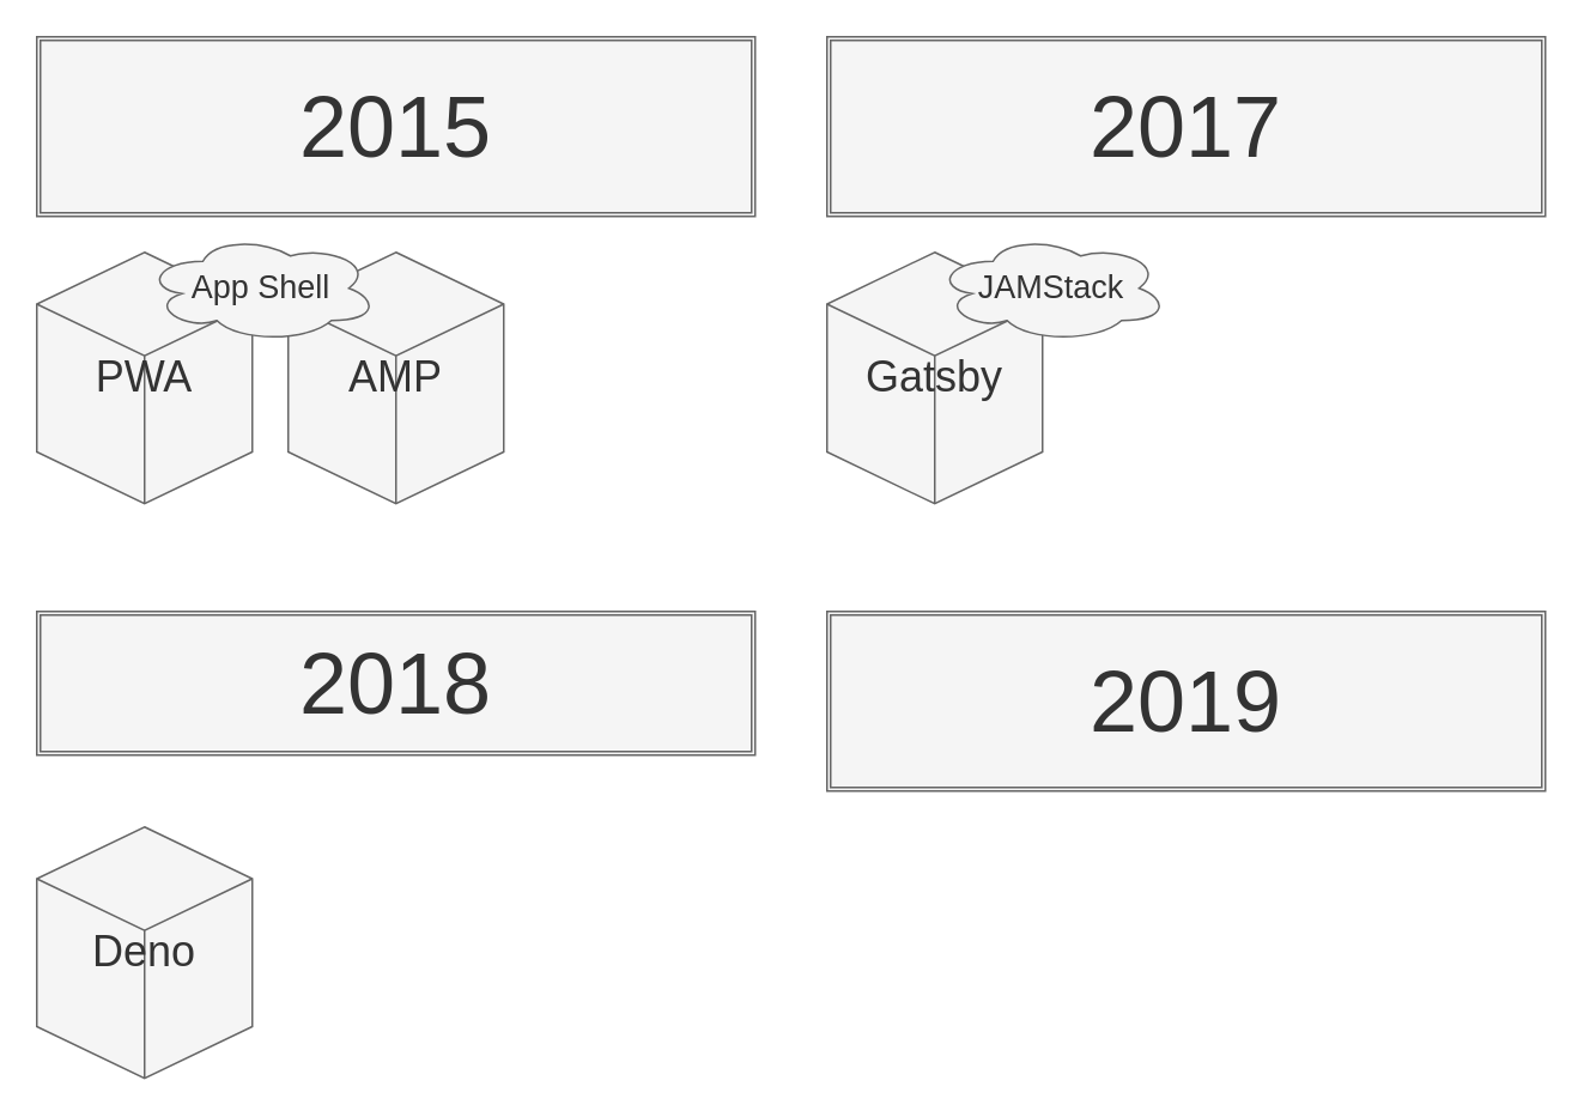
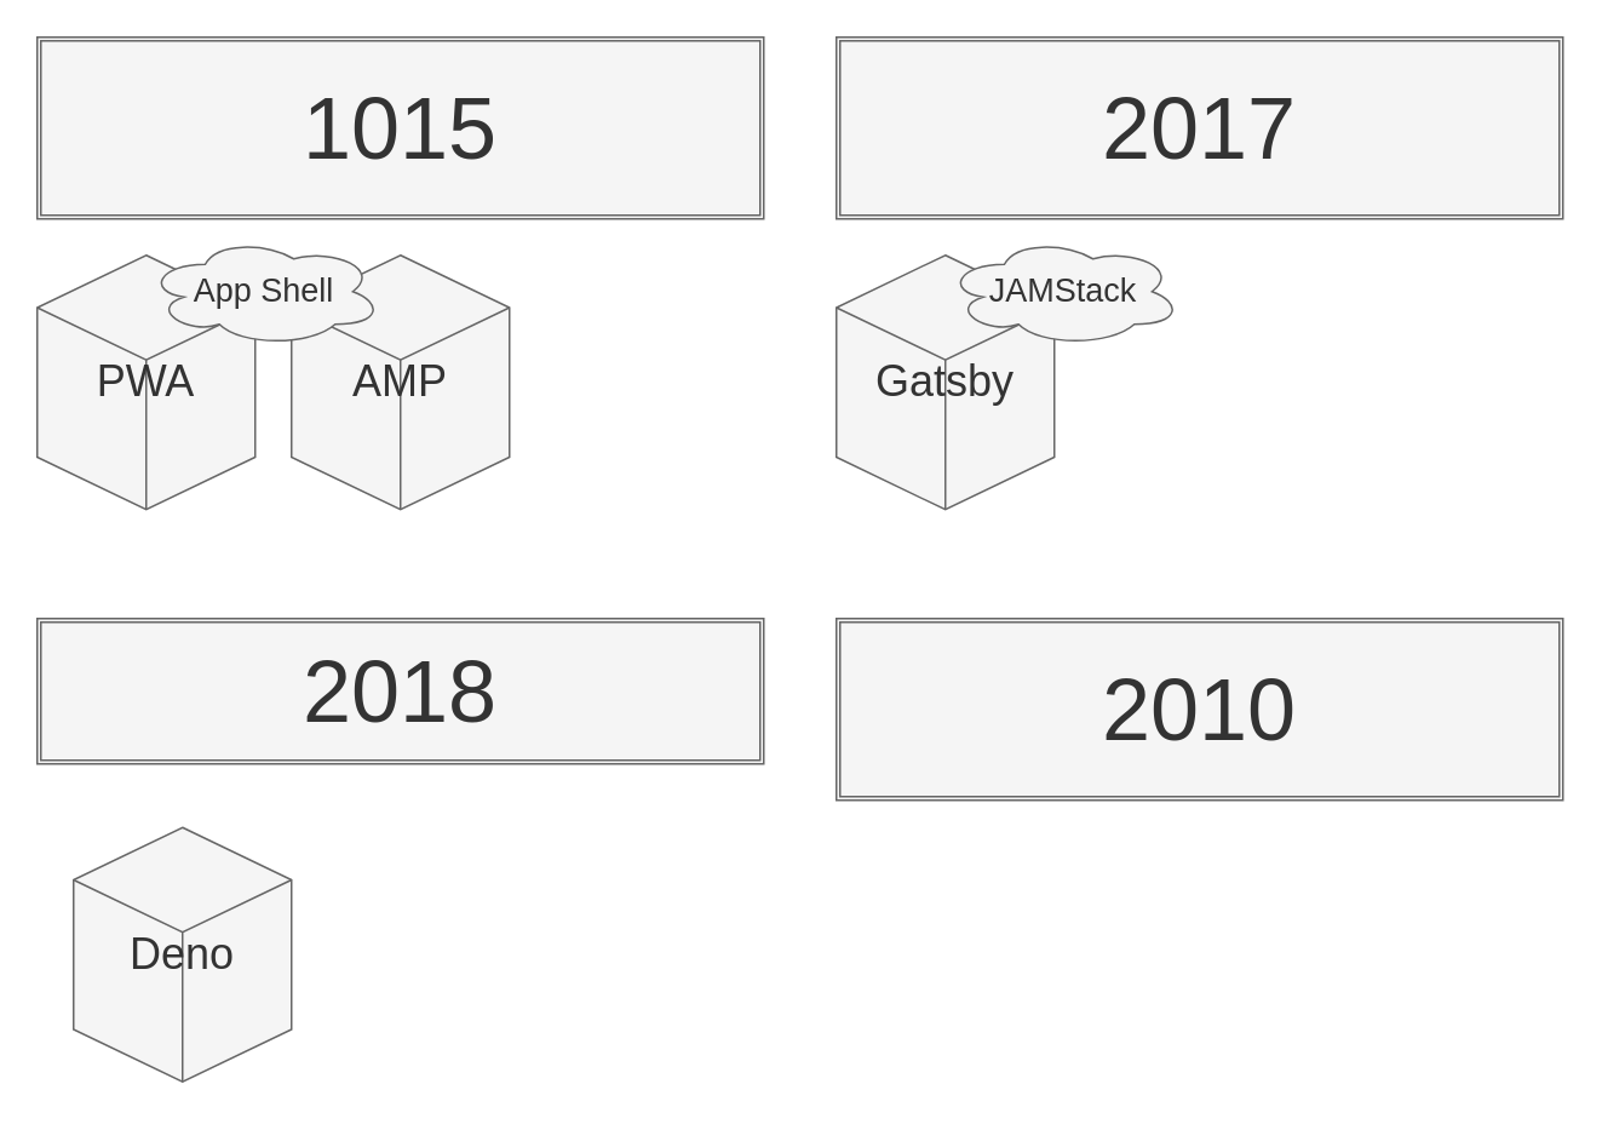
- <mxCell id="2" value="&lt;font style=&quot;font-size: 48px&quot;&gt;2015&lt;/font&gt;" style="shape=ext;double=1;rounded=0;whiteSpace=wrap;html=1;shadow=0;sketch=0;fillColor=#f5f5f5;strokeColor=#666666;fontColor=#333333;" parent="1" vertex="1"><mxGeometry y="20" width="400" height="100" as="geometry" x="20" /></mxCell>
+ <mxCell id="2" value="&lt;font style=&quot;font-size: 48px&quot;&gt;1015&lt;/font&gt;" style="shape=ext;double=1;rounded=0;whiteSpace=wrap;html=1;shadow=0;sketch=0;fillColor=#f5f5f5;strokeColor=#666666;fontColor=#333333;" parent="1" vertex="1"><mxGeometry y="20" width="400" height="100" as="geometry" x="20" /></mxCell>
- <mxCell id="11" value="&lt;font style=&quot;font-size: 48px&quot;&gt;2019&lt;/font&gt;" style="shape=ext;double=1;rounded=0;whiteSpace=wrap;html=1;shadow=0;sketch=0;fillColor=#f5f5f5;strokeColor=#666666;fontColor=#333333;" parent="1" vertex="1"><mxGeometry x="460" y="340" width="400" height="100" as="geometry" /></mxCell>
+ <mxCell id="11" value="&lt;font style=&quot;font-size: 48px&quot;&gt;2010&lt;/font&gt;" style="shape=ext;double=1;rounded=0;whiteSpace=wrap;html=1;shadow=0;sketch=0;fillColor=#f5f5f5;strokeColor=#666666;fontColor=#333333;" parent="1" vertex="1"><mxGeometry x="460" y="340" width="400" height="100" as="geometry" /></mxCell>
- <mxCell id="10" value="&lt;font style=&quot;font-size: 24px&quot;&gt;Deno&lt;/font&gt;" style="html=1;whiteSpace=wrap;shape=isoCube2;backgroundOutline=1;isoAngle=15;shadow=0;sketch=0;fillColor=#f5f5f5;strokeColor=#666666;fontColor=#333333;" parent="1" vertex="1"><mxGeometry y="460" width="120" height="140" as="geometry" x="20" /></mxCell>
+ <mxCell id="10" value="&lt;font style=&quot;font-size: 24px&quot;&gt;Deno&lt;/font&gt;" style="html=1;whiteSpace=wrap;shape=isoCube2;backgroundOutline=1;isoAngle=15;shadow=0;sketch=0;fillColor=#f5f5f5;strokeColor=#666666;fontColor=#333333;" parent="1" vertex="1"><mxGeometry x="40" y="455" width="120" height="140" as="geometry" /></mxCell>
